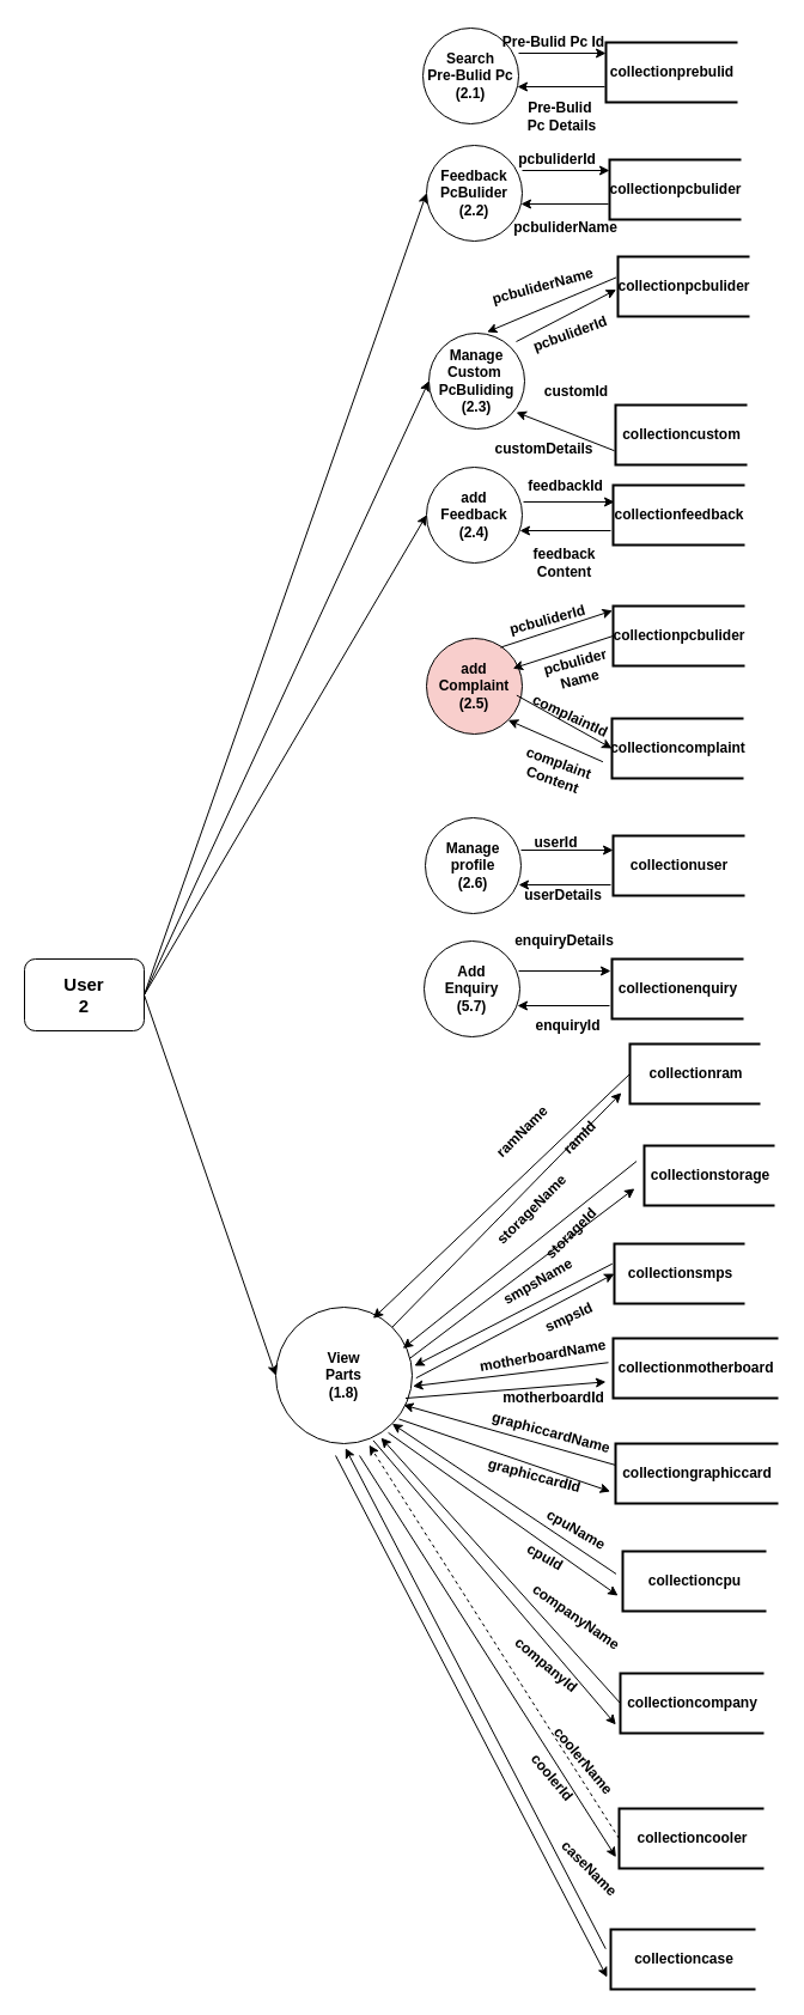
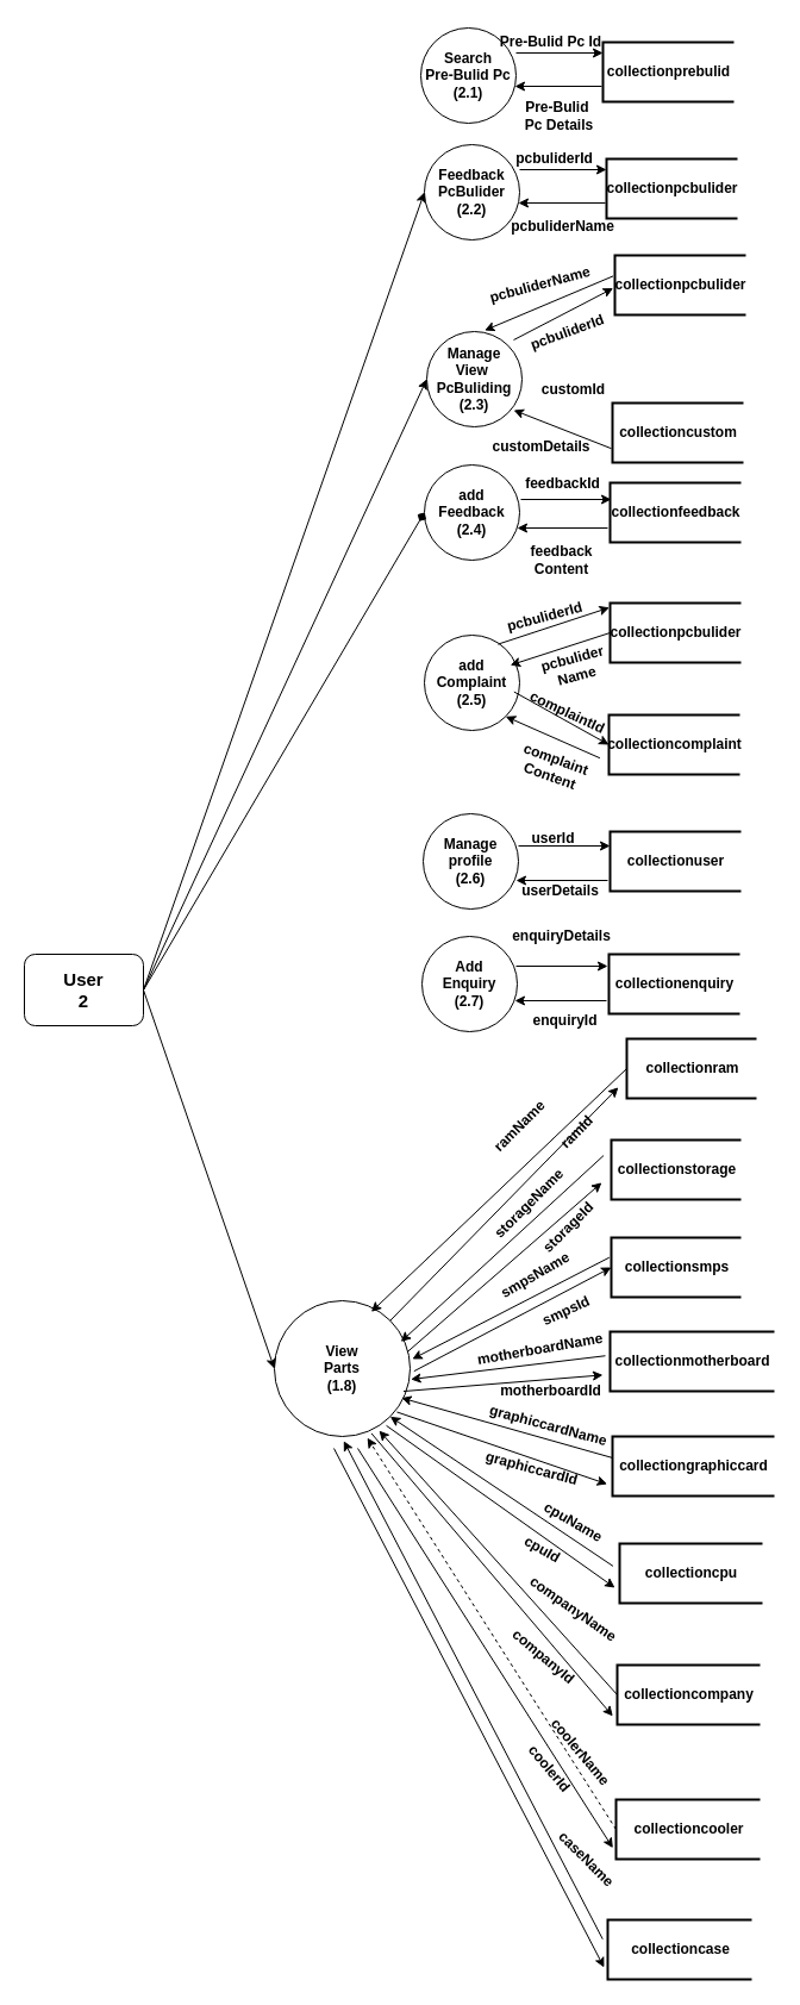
- <mxCell id="3" value="&lt;b&gt;Manage&lt;/b&gt;&lt;div&gt;&lt;b&gt;Custom&amp;nbsp;&lt;/b&gt;&lt;/div&gt;&lt;div&gt;&lt;b&gt;PcBuliding&lt;/b&gt;&lt;/div&gt;&lt;div&gt;&lt;b&gt;(2.3)&lt;/b&gt;&lt;/div&gt;" style="ellipse;whiteSpace=wrap;html=1;aspect=fixed;" parent="1" vertex="1"><mxGeometry x="358" y="278" width="80" height="80" as="geometry" /></mxCell>
+ <mxCell id="3" value="&lt;b&gt;Manage&lt;/b&gt;&lt;div&gt;&lt;b&gt;View&amp;nbsp;&lt;/b&gt;&lt;/div&gt;&lt;div&gt;&lt;b&gt;PcBuliding&lt;/b&gt;&lt;/div&gt;&lt;div&gt;&lt;b&gt;(2.3)&lt;/b&gt;&lt;/div&gt;" style="ellipse;whiteSpace=wrap;html=1;aspect=fixed;" parent="1" vertex="1"><mxGeometry x="358" y="278" width="80" height="80" as="geometry" /></mxCell>
- <mxCell id="26" value="" style="endArrow=classic;html=1;rounded=0;exitX=1;exitY=0.5;exitDx=0;exitDy=0;entryX=0;entryY=0.5;entryDx=0;entryDy=0;" parent="1" source="2" target="7" edge="1"><mxGeometry width="50" height="50" relative="1" as="geometry"><mxPoint x="240" y="666" as="sourcePoint" /><mxPoint x="290" y="616" as="targetPoint" /></mxGeometry></mxCell>
+ <mxCell id="26" value="" style="endArrow=diamond;html=1;rounded=0;exitX=1;exitY=0.5;exitDx=0;exitDy=0;entryX=0;entryY=0.5;entryDx=0;entryDy=0;" parent="1" source="2" target="7" edge="1"><mxGeometry width="50" height="50" relative="1" as="geometry"><mxPoint x="240" y="666" as="sourcePoint" /><mxPoint x="290" y="616" as="targetPoint" /></mxGeometry></mxCell>
- <mxCell id="13" value="&lt;b&gt;add&lt;/b&gt;&lt;div&gt;&lt;b&gt;Complaint&lt;br&gt;&lt;/b&gt;&lt;div&gt;&lt;b&gt;(2.5)&lt;/b&gt;&lt;/div&gt;&lt;/div&gt;" style="ellipse;whiteSpace=wrap;html=1;aspect=fixed;fillColor=#f8cecc;" parent="1" vertex="1"><mxGeometry x="356" y="533" width="80" height="80" as="geometry" /></mxCell>
+ <mxCell id="13" value="&lt;b&gt;add&lt;/b&gt;&lt;div&gt;&lt;b&gt;Complaint&lt;br&gt;&lt;/b&gt;&lt;div&gt;&lt;b&gt;(2.5)&lt;/b&gt;&lt;/div&gt;&lt;/div&gt;" style="ellipse;whiteSpace=wrap;html=1;aspect=fixed;" parent="1" vertex="1"><mxGeometry x="356" y="533" width="80" height="80" as="geometry" /></mxCell>
- <mxCell id="17" value="&lt;b&gt;Add&lt;/b&gt;&lt;div&gt;&lt;b&gt;Enquiry&lt;/b&gt;&lt;/div&gt;&lt;div&gt;&lt;b&gt;(5.7)&lt;/b&gt;&lt;/div&gt;" style="ellipse;whiteSpace=wrap;html=1;aspect=fixed;" parent="1" vertex="1"><mxGeometry x="354" y="786" width="80" height="80" as="geometry" /></mxCell>
+ <mxCell id="17" value="&lt;b&gt;Add&lt;/b&gt;&lt;div&gt;&lt;b&gt;Enquiry&lt;/b&gt;&lt;/div&gt;&lt;div&gt;&lt;b&gt;(2.7)&lt;/b&gt;&lt;/div&gt;" style="ellipse;whiteSpace=wrap;html=1;aspect=fixed;" parent="1" vertex="1"><mxGeometry x="354" y="786" width="80" height="80" as="geometry" /></mxCell>
- <mxCell id="54" value="&lt;b&gt;collectionstorage&lt;/b&gt;" style="strokeWidth=2;html=1;shape=mxgraph.flowchart.annotation_1;align=center;pointerEvents=1;" parent="1" vertex="1"><mxGeometry x="538" y="957" width="109" height="50" as="geometry" /></mxCell>
+ <mxCell id="54" value="&lt;b&gt;collectionstorage&lt;/b&gt;" style="strokeWidth=2;html=1;shape=mxgraph.flowchart.annotation_1;align=center;pointerEvents=1;" parent="1" vertex="1"><mxGeometry x="513" y="957" width="109" height="50" as="geometry" /></mxCell>
